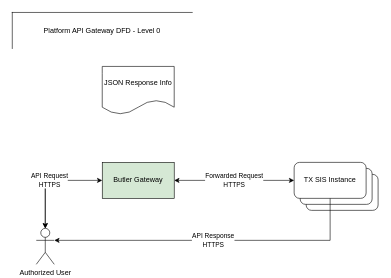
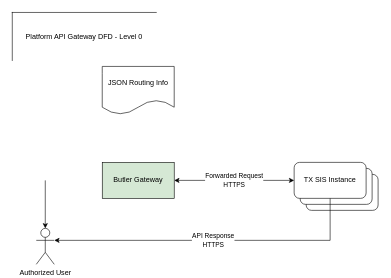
- <mxCell id="5" value="Platform API Gateway DFD - Level 0" style="shape=partialRectangle;whiteSpace=wrap;html=1;bottom=0;right=0;fillColor=none;" vertex="1" parent="1"><mxGeometry x="20" y="20" width="300" height="60" as="geometry" /></mxCell>
+ <mxCell id="5" value="Platform API Gateway DFD - Level 0" style="shape=partialRectangle;whiteSpace=wrap;html=1;bottom=0;right=0;fillColor=none;" vertex="1" parent="1"><mxGeometry x="20" y="20" width="240" height="80" as="geometry" /></mxCell>
- <mxCell id="10" value="JSON Response Info" style="shape=document;whiteSpace=wrap;html=1;boundedLbl=1;" vertex="1" parent="1"><mxGeometry x="170" y="110" width="120" height="80" as="geometry" /></mxCell>
+ <mxCell id="10" value="JSON Routing Info" style="shape=document;whiteSpace=wrap;html=1;boundedLbl=1;" vertex="1" parent="1"><mxGeometry x="170" y="110" width="120" height="80" as="geometry" /></mxCell>
- <mxCell id="7" value="API Request &lt;br&gt;HTTPS" style="edgeStyle=orthogonalEdgeStyle;rounded=0;orthogonalLoop=1;jettySize=auto;html=1;startArrow=classic;startFill=1;endArrow=classic;endFill=1;" edge="1" parent="1" source="9" target="4"><mxGeometry x="0.006" relative="1" as="geometry"><mxPoint as="offset" /></mxGeometry></mxCell>
